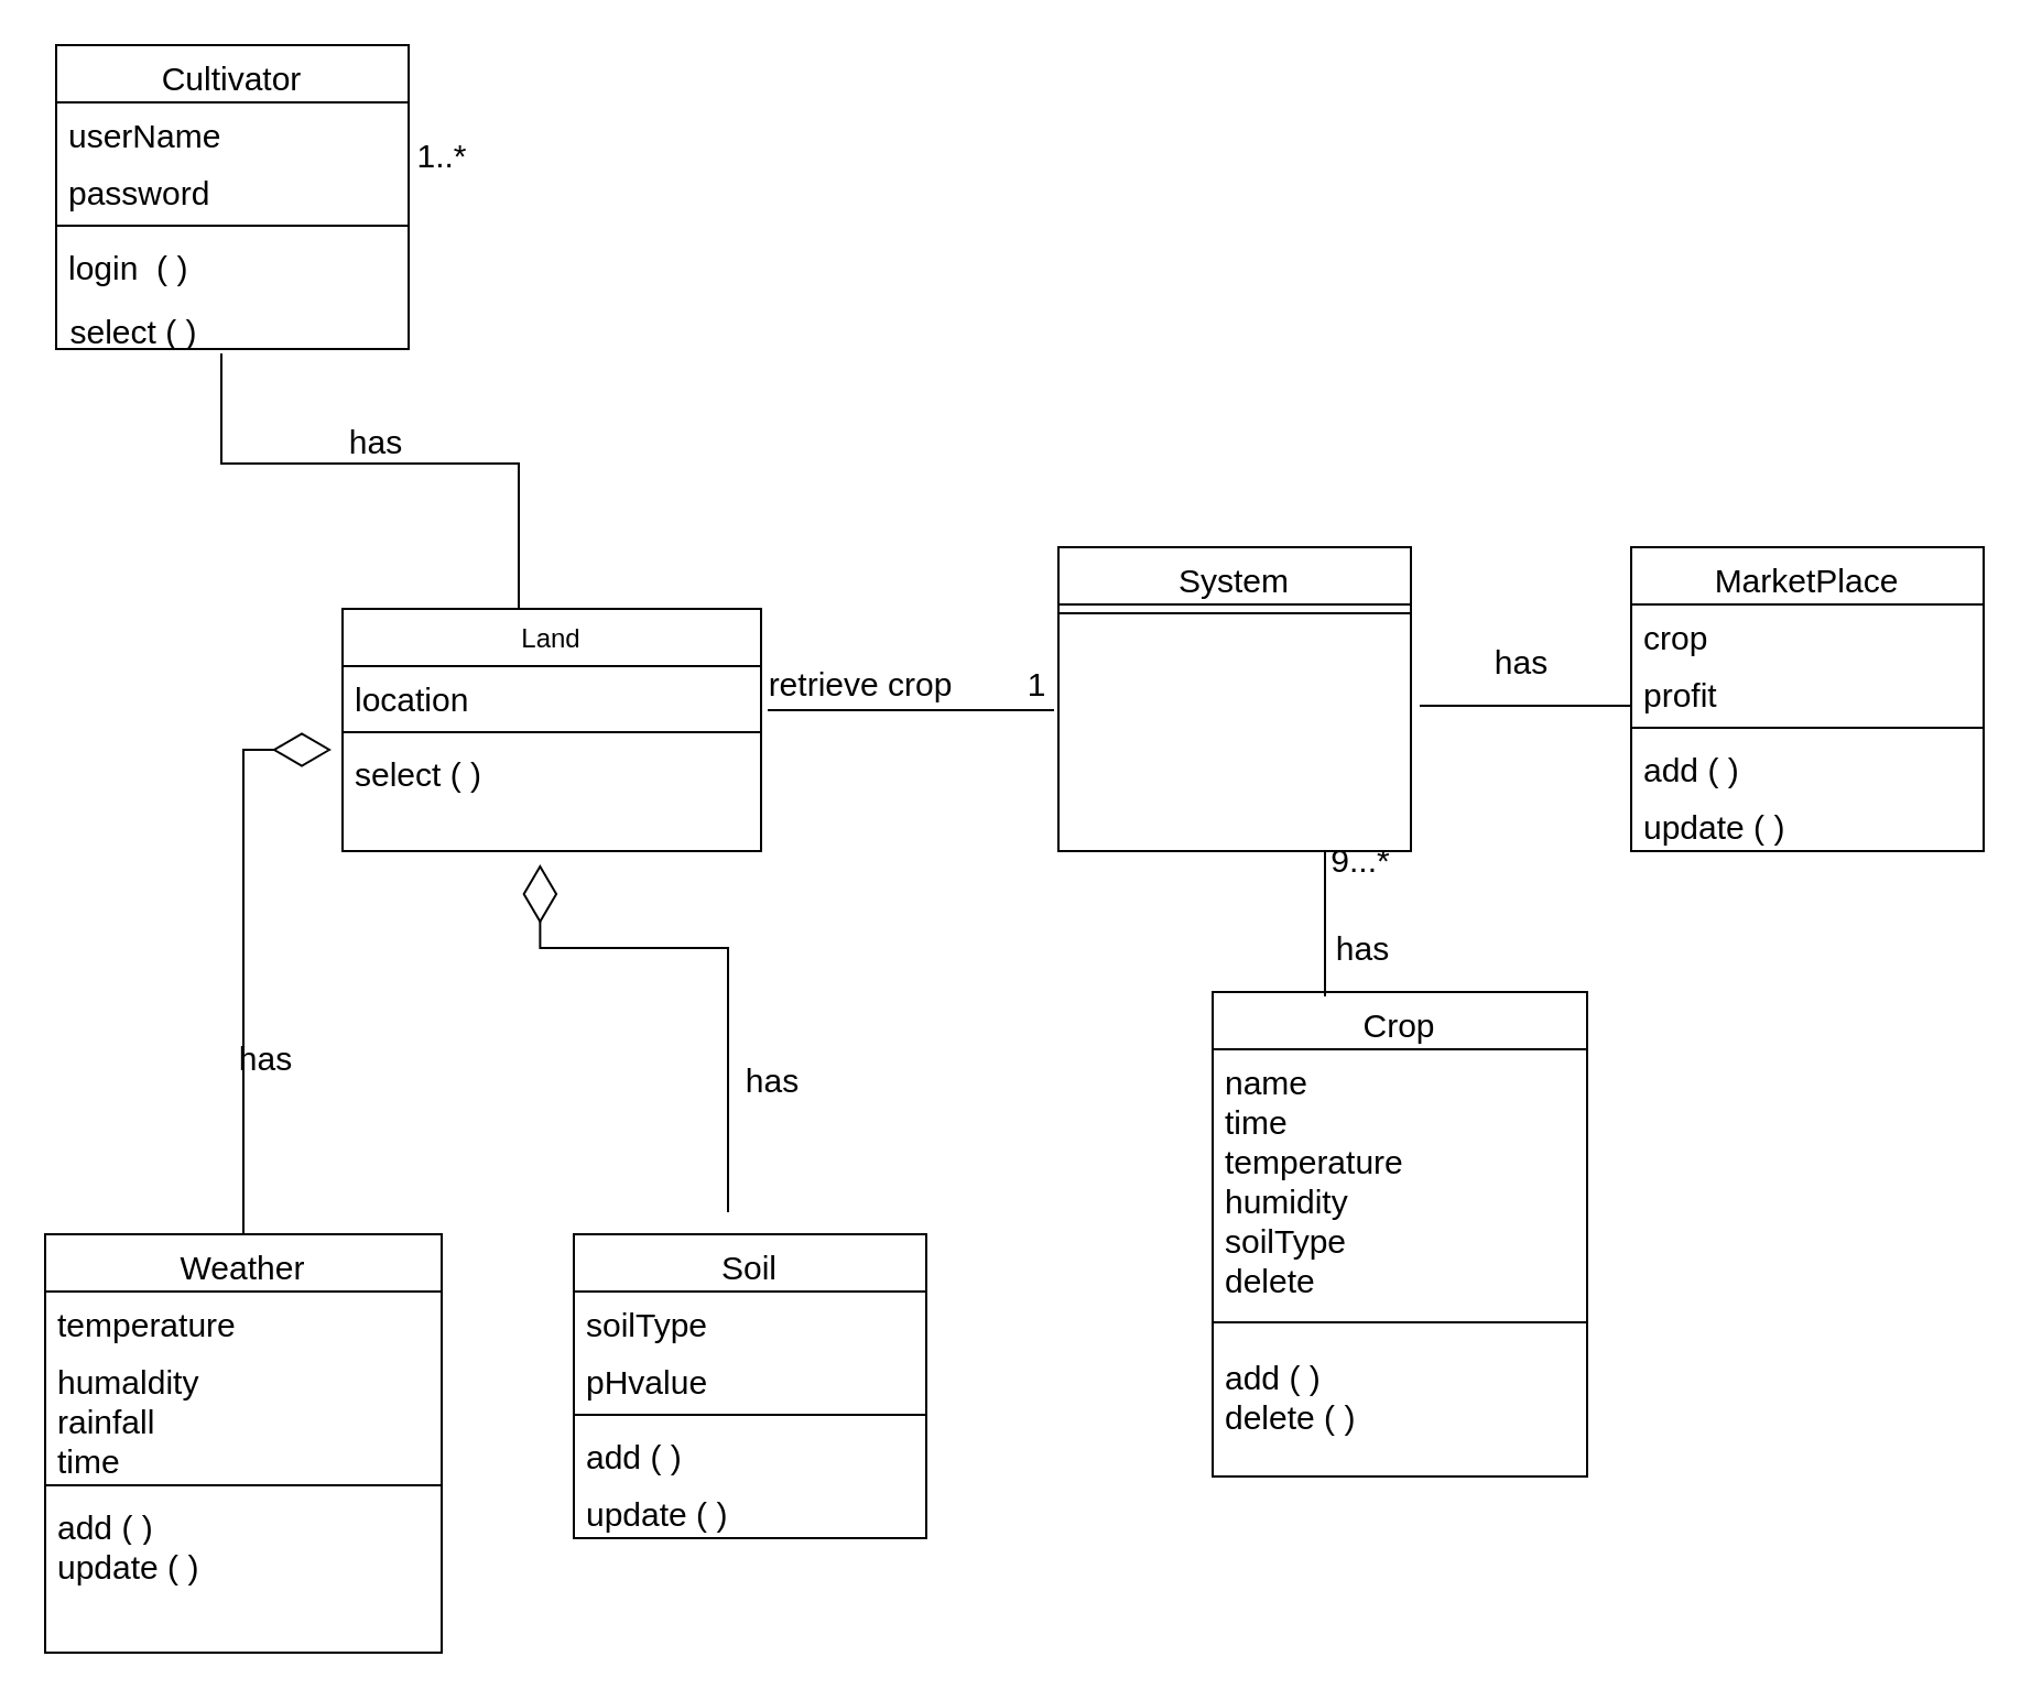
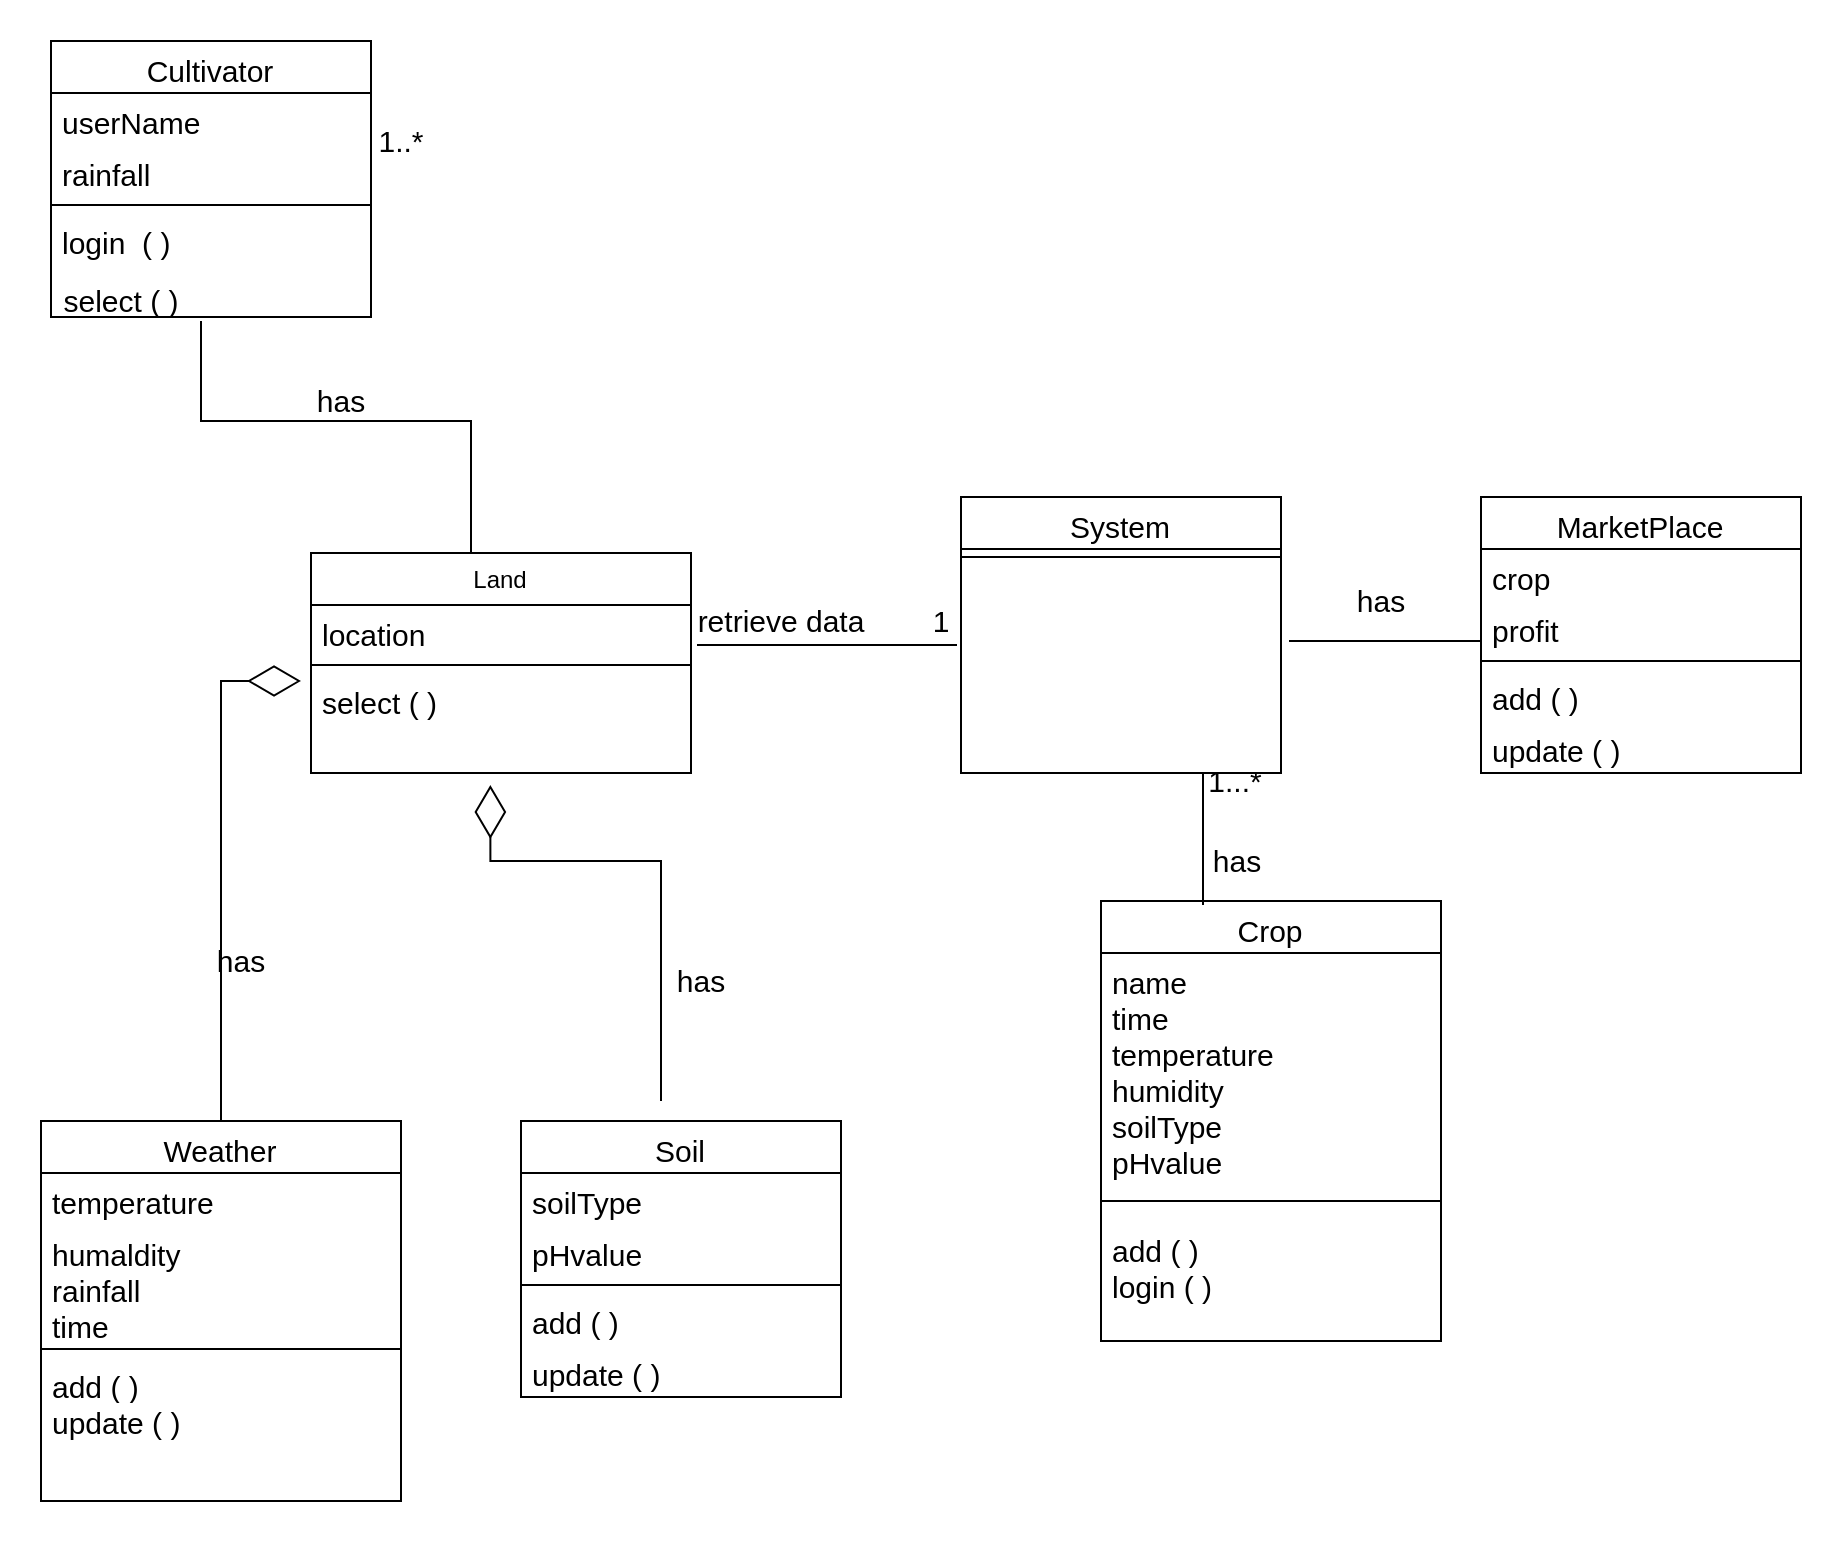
- <mxCell id="32" value="password" style="text;align=left;verticalAlign=top;spacingLeft=4;spacingRight=4;overflow=hidden;rotatable=0;points=[[0,0.5],[1,0.5]];portConstraint=eastwest;rounded=0;shadow=0;html=0;fontSize=15;" vertex="1" parent="30"><mxGeometry y="52" width="160" height="26" as="geometry" /></mxCell>
+ <mxCell id="32" value="rainfall" style="text;align=left;verticalAlign=top;spacingLeft=4;spacingRight=4;overflow=hidden;rotatable=0;points=[[0,0.5],[1,0.5]];portConstraint=eastwest;rounded=0;shadow=0;html=0;fontSize=15;" vertex="1" parent="30"><mxGeometry y="52" width="160" height="26" as="geometry" /></mxCell>
- <mxCell id="46" value="retrieve crop" style="text;html=1;align=center;verticalAlign=middle;resizable=0;points=[];autosize=1;strokeColor=none;fillColor=none;fontSize=15;" vertex="1" parent="1"><mxGeometry x="340" y="300" width="100" height="20" as="geometry" /></mxCell>
+ <mxCell id="46" value="retrieve data" style="text;html=1;align=center;verticalAlign=middle;resizable=0;points=[];autosize=1;strokeColor=none;fillColor=none;fontSize=15;" vertex="1" parent="1"><mxGeometry x="340" y="300" width="100" height="20" as="geometry" /></mxCell>
- <mxCell id="44" value="9...*" style="text;html=1;align=center;verticalAlign=middle;resizable=0;points=[];autosize=1;strokeColor=none;fillColor=none;fontSize=15;" vertex="1" parent="1"><mxGeometry x="597" y="380" width="40" height="20" as="geometry" /></mxCell>
+ <mxCell id="44" value="1...*" style="text;html=1;align=center;verticalAlign=middle;resizable=0;points=[];autosize=1;strokeColor=none;fillColor=none;fontSize=15;" vertex="1" parent="1"><mxGeometry x="597" y="380" width="40" height="20" as="geometry" /></mxCell>
- <mxCell id="21" value="name&#10;time&#10;temperature&#10;humidity&#10;soilType&#10;delete&#10;&#10;&#10;" style="text;align=left;verticalAlign=top;spacingLeft=4;spacingRight=4;overflow=hidden;rotatable=0;points=[[0,0.5],[1,0.5]];portConstraint=eastwest;fontSize=15;" vertex="1" parent="20"><mxGeometry y="26" width="170" height="114" as="geometry" /></mxCell>
+ <mxCell id="21" value="name&#10;time&#10;temperature&#10;humidity&#10;soilType&#10;pHvalue&#10;&#10;&#10;" style="text;align=left;verticalAlign=top;spacingLeft=4;spacingRight=4;overflow=hidden;rotatable=0;points=[[0,0.5],[1,0.5]];portConstraint=eastwest;fontSize=15;" vertex="1" parent="20"><mxGeometry y="26" width="170" height="114" as="geometry" /></mxCell>
- <mxCell id="23" value="add ( )&#10;delete ( ) &#10;" style="text;align=left;verticalAlign=top;spacingLeft=4;spacingRight=4;overflow=hidden;rotatable=0;points=[[0,0.5],[1,0.5]];portConstraint=eastwest;fontSize=15;" vertex="1" parent="20"><mxGeometry y="160" width="170" height="60" as="geometry" /></mxCell>
+ <mxCell id="23" value="add ( )&#10;login ( ) &#10;" style="text;align=left;verticalAlign=top;spacingLeft=4;spacingRight=4;overflow=hidden;rotatable=0;points=[[0,0.5],[1,0.5]];portConstraint=eastwest;fontSize=15;" vertex="1" parent="20"><mxGeometry y="160" width="170" height="60" as="geometry" /></mxCell>
